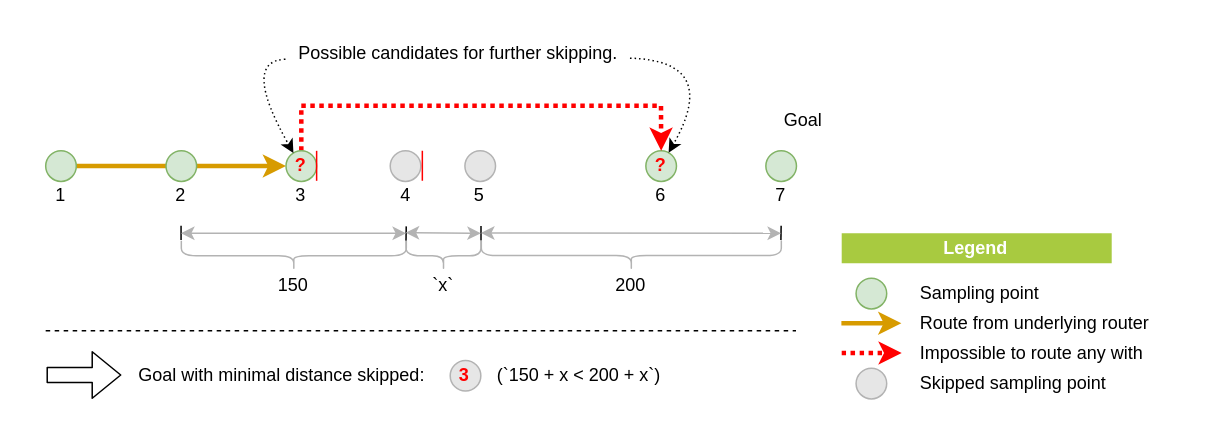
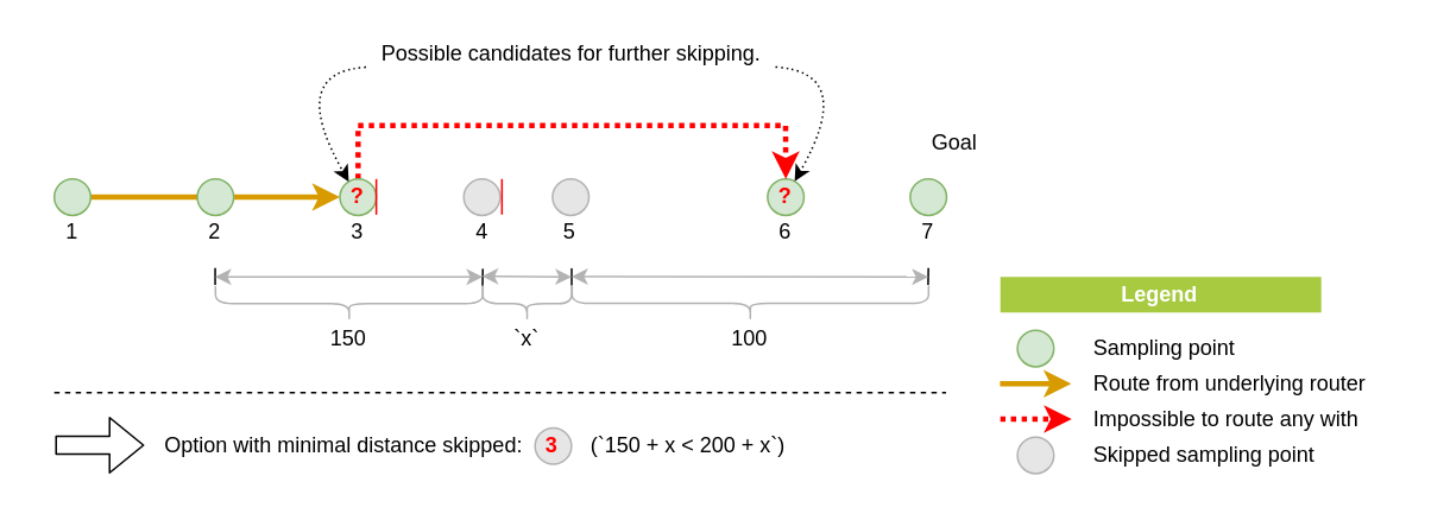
- <mxCell id="46" value="Possible candidates for further skipping." style="text;html=1;strokeColor=none;fillColor=none;align=center;verticalAlign=middle;whiteSpace=wrap;rounded=0;" parent="1" vertex="1"><mxGeometry x="189.64" y="25" width="229.68" height="20" as="geometry" /></mxCell>
+ <mxCell id="46" value="Possible candidates for further skipping." style="text;html=1;strokeColor=none;fillColor=none;align=center;verticalAlign=middle;whiteSpace=wrap;rounded=0;" parent="1" vertex="1"><mxGeometry x="204.64" y="20" width="229.68" height="20" as="geometry" /></mxCell>
- <mxCell id="22" value="200" style="text;html=1;strokeColor=none;fillColor=none;align=center;verticalAlign=middle;whiteSpace=wrap;rounded=0;fontColor=#000000;" parent="1" vertex="1"><mxGeometry x="400.21" y="180" width="40" height="20" as="geometry" /></mxCell>
+ <mxCell id="22" value="100" style="text;html=1;strokeColor=none;fillColor=none;align=center;verticalAlign=middle;whiteSpace=wrap;rounded=0;fontColor=#000000;" parent="1" vertex="1"><mxGeometry x="400.21" y="180" width="40" height="20" as="geometry" /></mxCell>
- <mxCell id="38" value="&lt;font&gt;Goal with minimal distance skipped:&lt;/font&gt;" style="text;html=1;strokeColor=none;fillColor=none;align=left;verticalAlign=middle;whiteSpace=wrap;rounded=0;" parent="1" vertex="1"><mxGeometry x="90.1" y="240" width="210" height="20" as="geometry" /></mxCell>
+ <mxCell id="38" value="&lt;font&gt;Option with minimal distance skipped:&lt;/font&gt;" style="text;html=1;strokeColor=none;fillColor=none;align=left;verticalAlign=middle;whiteSpace=wrap;rounded=0;" parent="1" vertex="1"><mxGeometry x="90.1" y="240" width="210" height="20" as="geometry" /></mxCell>
